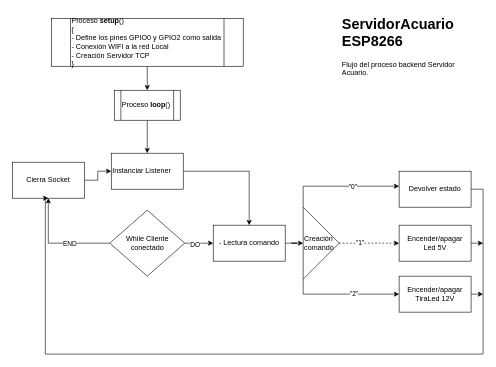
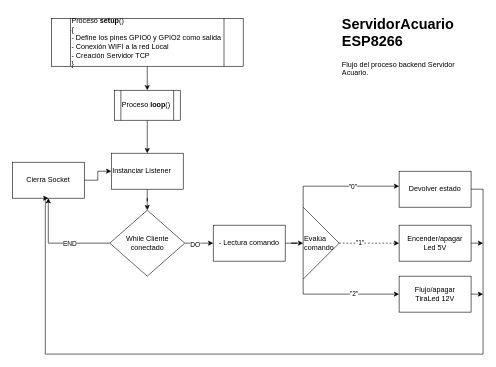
- <mxCell id="6" value="" style="edgeStyle=orthogonalEdgeStyle;rounded=0;orthogonalLoop=1;jettySize=auto;html=1;" parent="1" source="7" target="16" edge="1"><mxGeometry relative="1" as="geometry"><mxPoint x="425" y="270" as="targetPoint" /></mxGeometry></mxCell>
+ <mxCell id="6" value="" style="edgeStyle=orthogonalEdgeStyle;rounded=0;orthogonalLoop=1;jettySize=auto;html=1;entryX=0.5;entryY=0;entryDx=0;entryDy=0;" parent="1" source="7" target="12" edge="1"><mxGeometry relative="1" as="geometry"><mxPoint x="425" y="270" as="targetPoint" /></mxGeometry></mxCell>
- <mxCell id="24" value="Creación comando" style="triangle;whiteSpace=wrap;html=1;direction=east;align=left;" vertex="1" parent="1"><mxGeometry x="505" y="345" width="60" height="120" as="geometry" /></mxCell>
+ <mxCell id="24" value="Evalúa comando" style="triangle;whiteSpace=wrap;html=1;direction=east;align=left;" vertex="1" parent="1"><mxGeometry x="505" y="345" width="60" height="120" as="geometry" /></mxCell>
- <mxCell id="26" value="Encender/apagar&lt;br&gt;TiraLed 12V" style="whiteSpace=wrap;html=1;" vertex="1" parent="1"><mxGeometry x="665" y="460" width="120" height="60" as="geometry" /></mxCell>
+ <mxCell id="26" value="Flujo/apagar&lt;br&gt;TiraLed 12V" style="whiteSpace=wrap;html=1;" vertex="1" parent="1"><mxGeometry x="665" y="460" width="120" height="60" as="geometry" /></mxCell>
